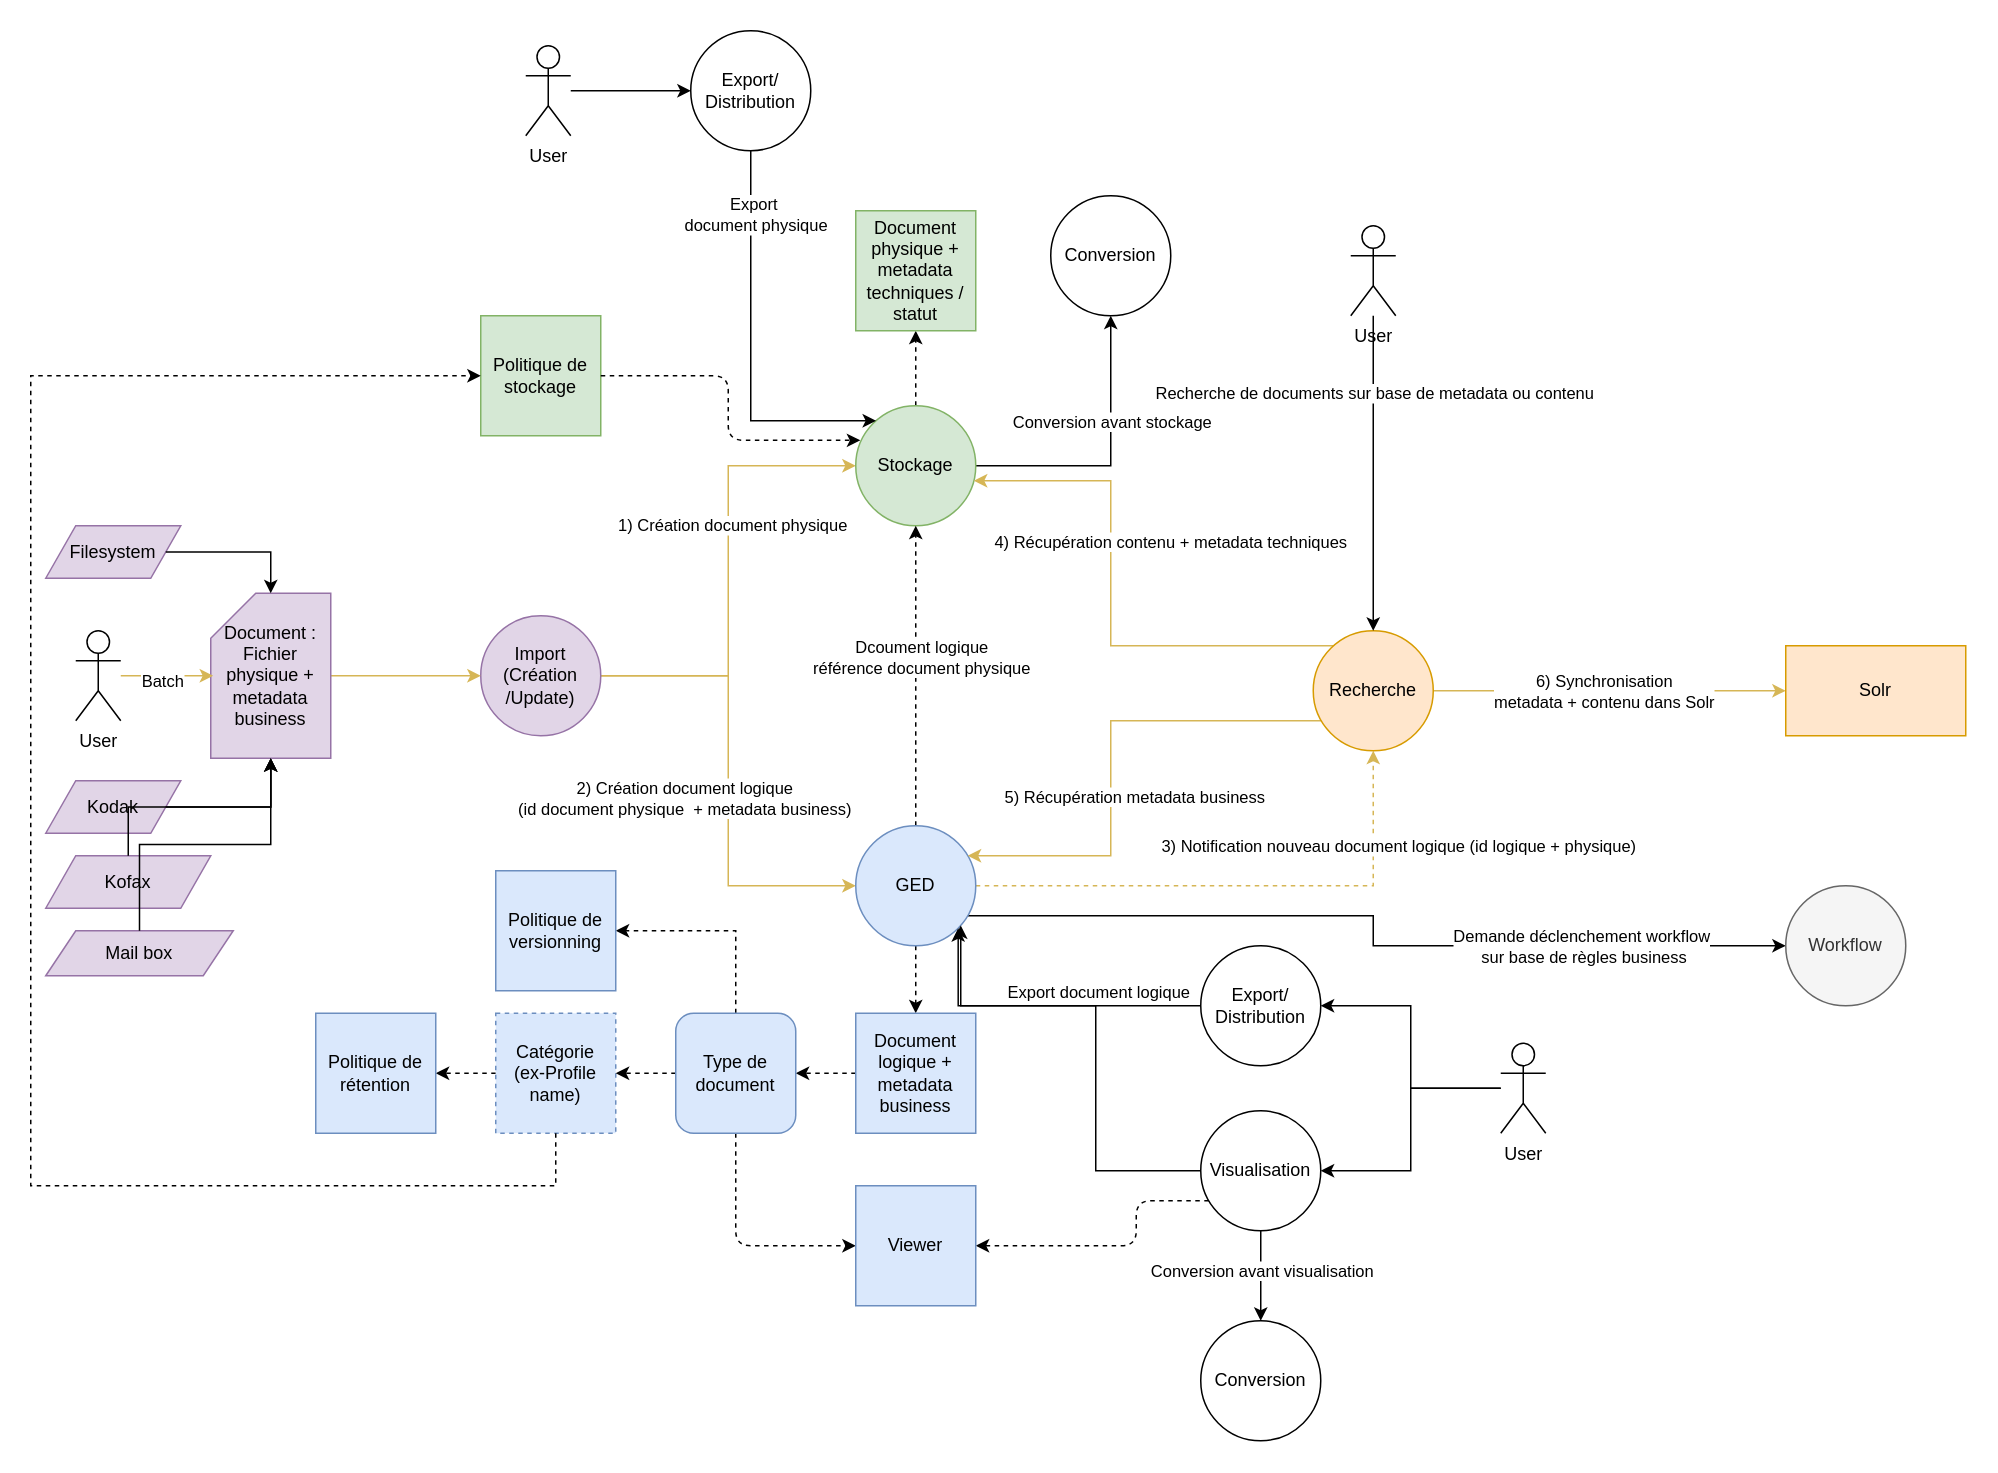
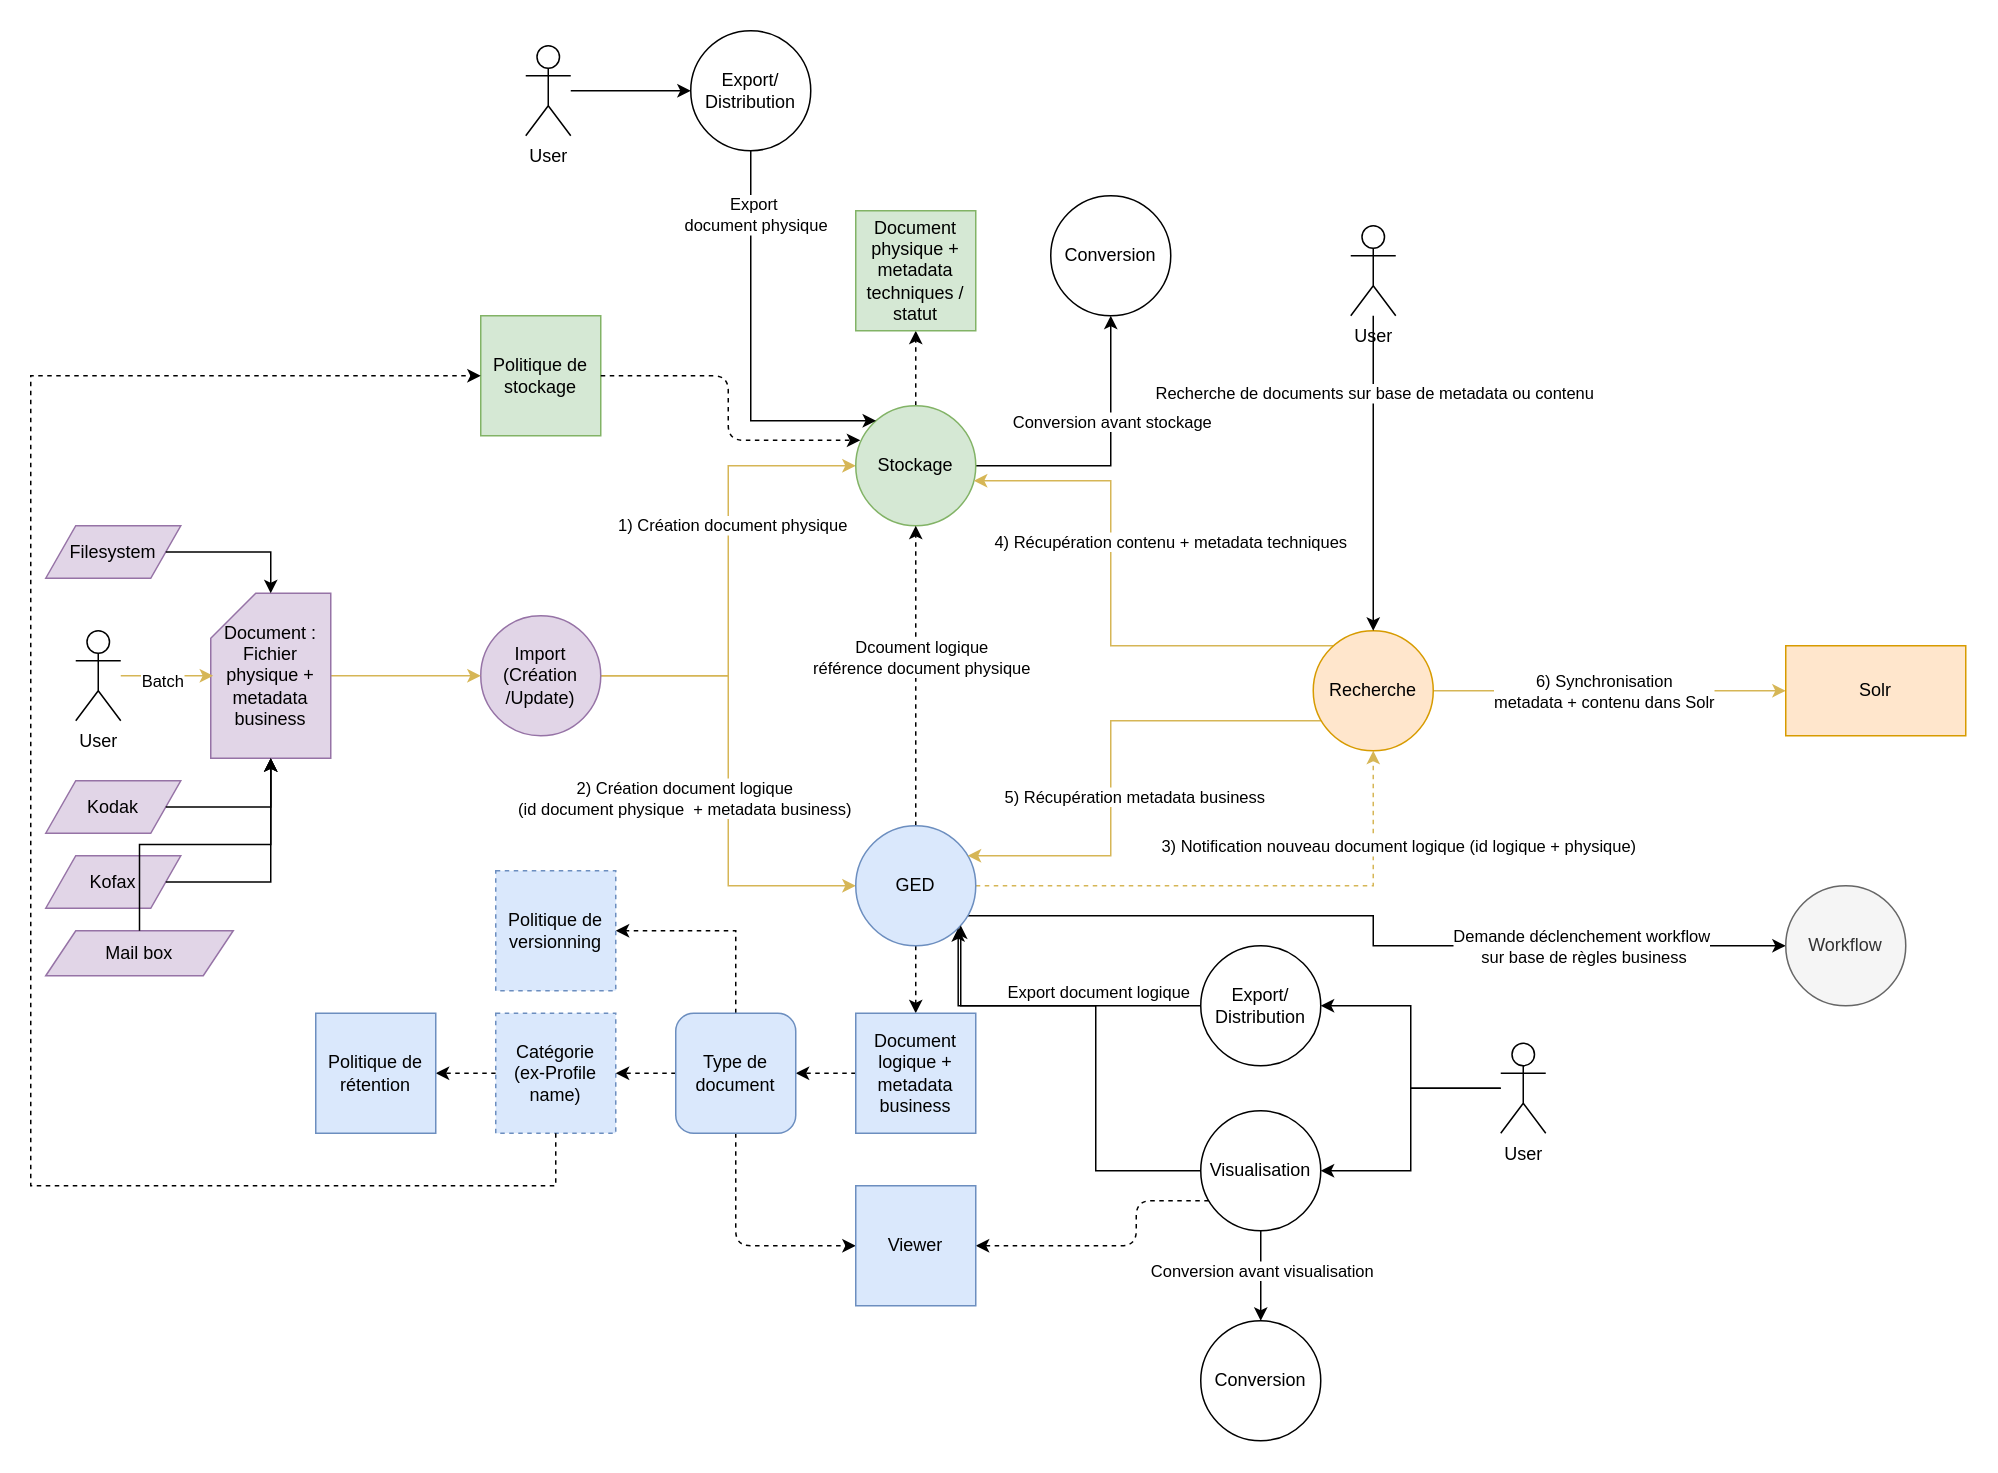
- <mxCell id="71" value="Kofax" style="shape=parallelogram;perimeter=parallelogramPerimeter;whiteSpace=wrap;html=1;fixedSize=1;fillColor=#e1d5e7;strokeColor=#9673a6;" vertex="1" parent="1"><mxGeometry x="30" y="570" width="110" height="35" as="geometry" /></mxCell>
+ <mxCell id="71" value="Kofax" style="shape=parallelogram;perimeter=parallelogramPerimeter;whiteSpace=wrap;html=1;fixedSize=1;fillColor=#e1d5e7;strokeColor=#9673a6;" vertex="1" parent="1"><mxGeometry x="30" y="570" width="90" height="35" as="geometry" /></mxCell>
- <mxCell id="68" value="Politique de versionning" style="whiteSpace=wrap;html=1;aspect=fixed;fillColor=#dae8fc;strokeColor=#6c8ebf;" vertex="1" parent="1"><mxGeometry x="330" y="580" width="80" height="80" as="geometry" /></mxCell>
+ <mxCell id="68" value="Politique de versionning" style="whiteSpace=wrap;html=1;aspect=fixed;fillColor=#dae8fc;strokeColor=#6c8ebf;dashed=1;" vertex="1" parent="1"><mxGeometry x="330" y="580" width="80" height="80" as="geometry" /></mxCell>
